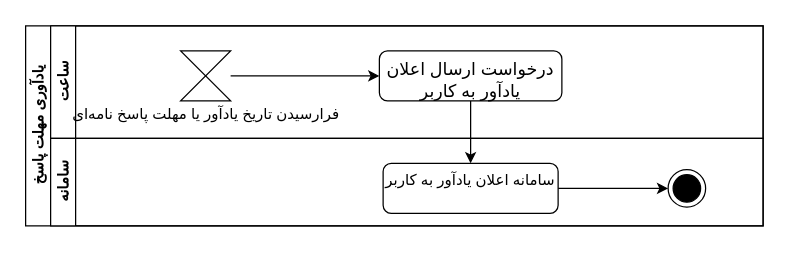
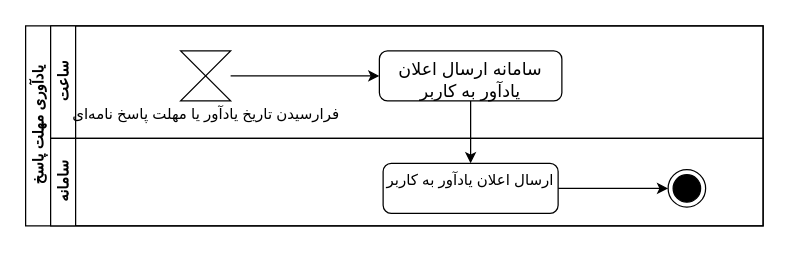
- <mxCell id="4" value="&lt;font style=&quot;font-size: 14px;&quot;&gt;درخواست ارسال اعلان یادآور به کاربر&lt;/font&gt;" style="html=1;align=center;verticalAlign=top;rounded=1;absoluteArcSize=1;arcSize=13;dashed=0;whiteSpace=wrap;" vertex="1" parent="3"><mxGeometry x="263" y="20" width="146" height="40" as="geometry" /></mxCell>
+ <mxCell id="4" value="&lt;font style=&quot;font-size: 14px;&quot;&gt;سامانه ارسال اعلان یادآور به کاربر&lt;/font&gt;" style="html=1;align=center;verticalAlign=top;rounded=1;absoluteArcSize=1;arcSize=13;dashed=0;whiteSpace=wrap;" vertex="1" parent="3"><mxGeometry x="263" y="20" width="146" height="40" as="geometry" /></mxCell>
- <mxCell id="11" value="سامانه اعلان یادآور به کاربر" style="html=1;align=center;verticalAlign=top;rounded=1;absoluteArcSize=1;arcSize=13;dashed=0;whiteSpace=wrap;" vertex="1" parent="9"><mxGeometry x="266" y="20" width="140" height="40" as="geometry" /></mxCell>
+ <mxCell id="11" value="ارسال اعلان یادآور به کاربر" style="html=1;align=center;verticalAlign=top;rounded=1;absoluteArcSize=1;arcSize=13;dashed=0;whiteSpace=wrap;" vertex="1" parent="9"><mxGeometry x="266" y="20" width="140" height="40" as="geometry" /></mxCell>
